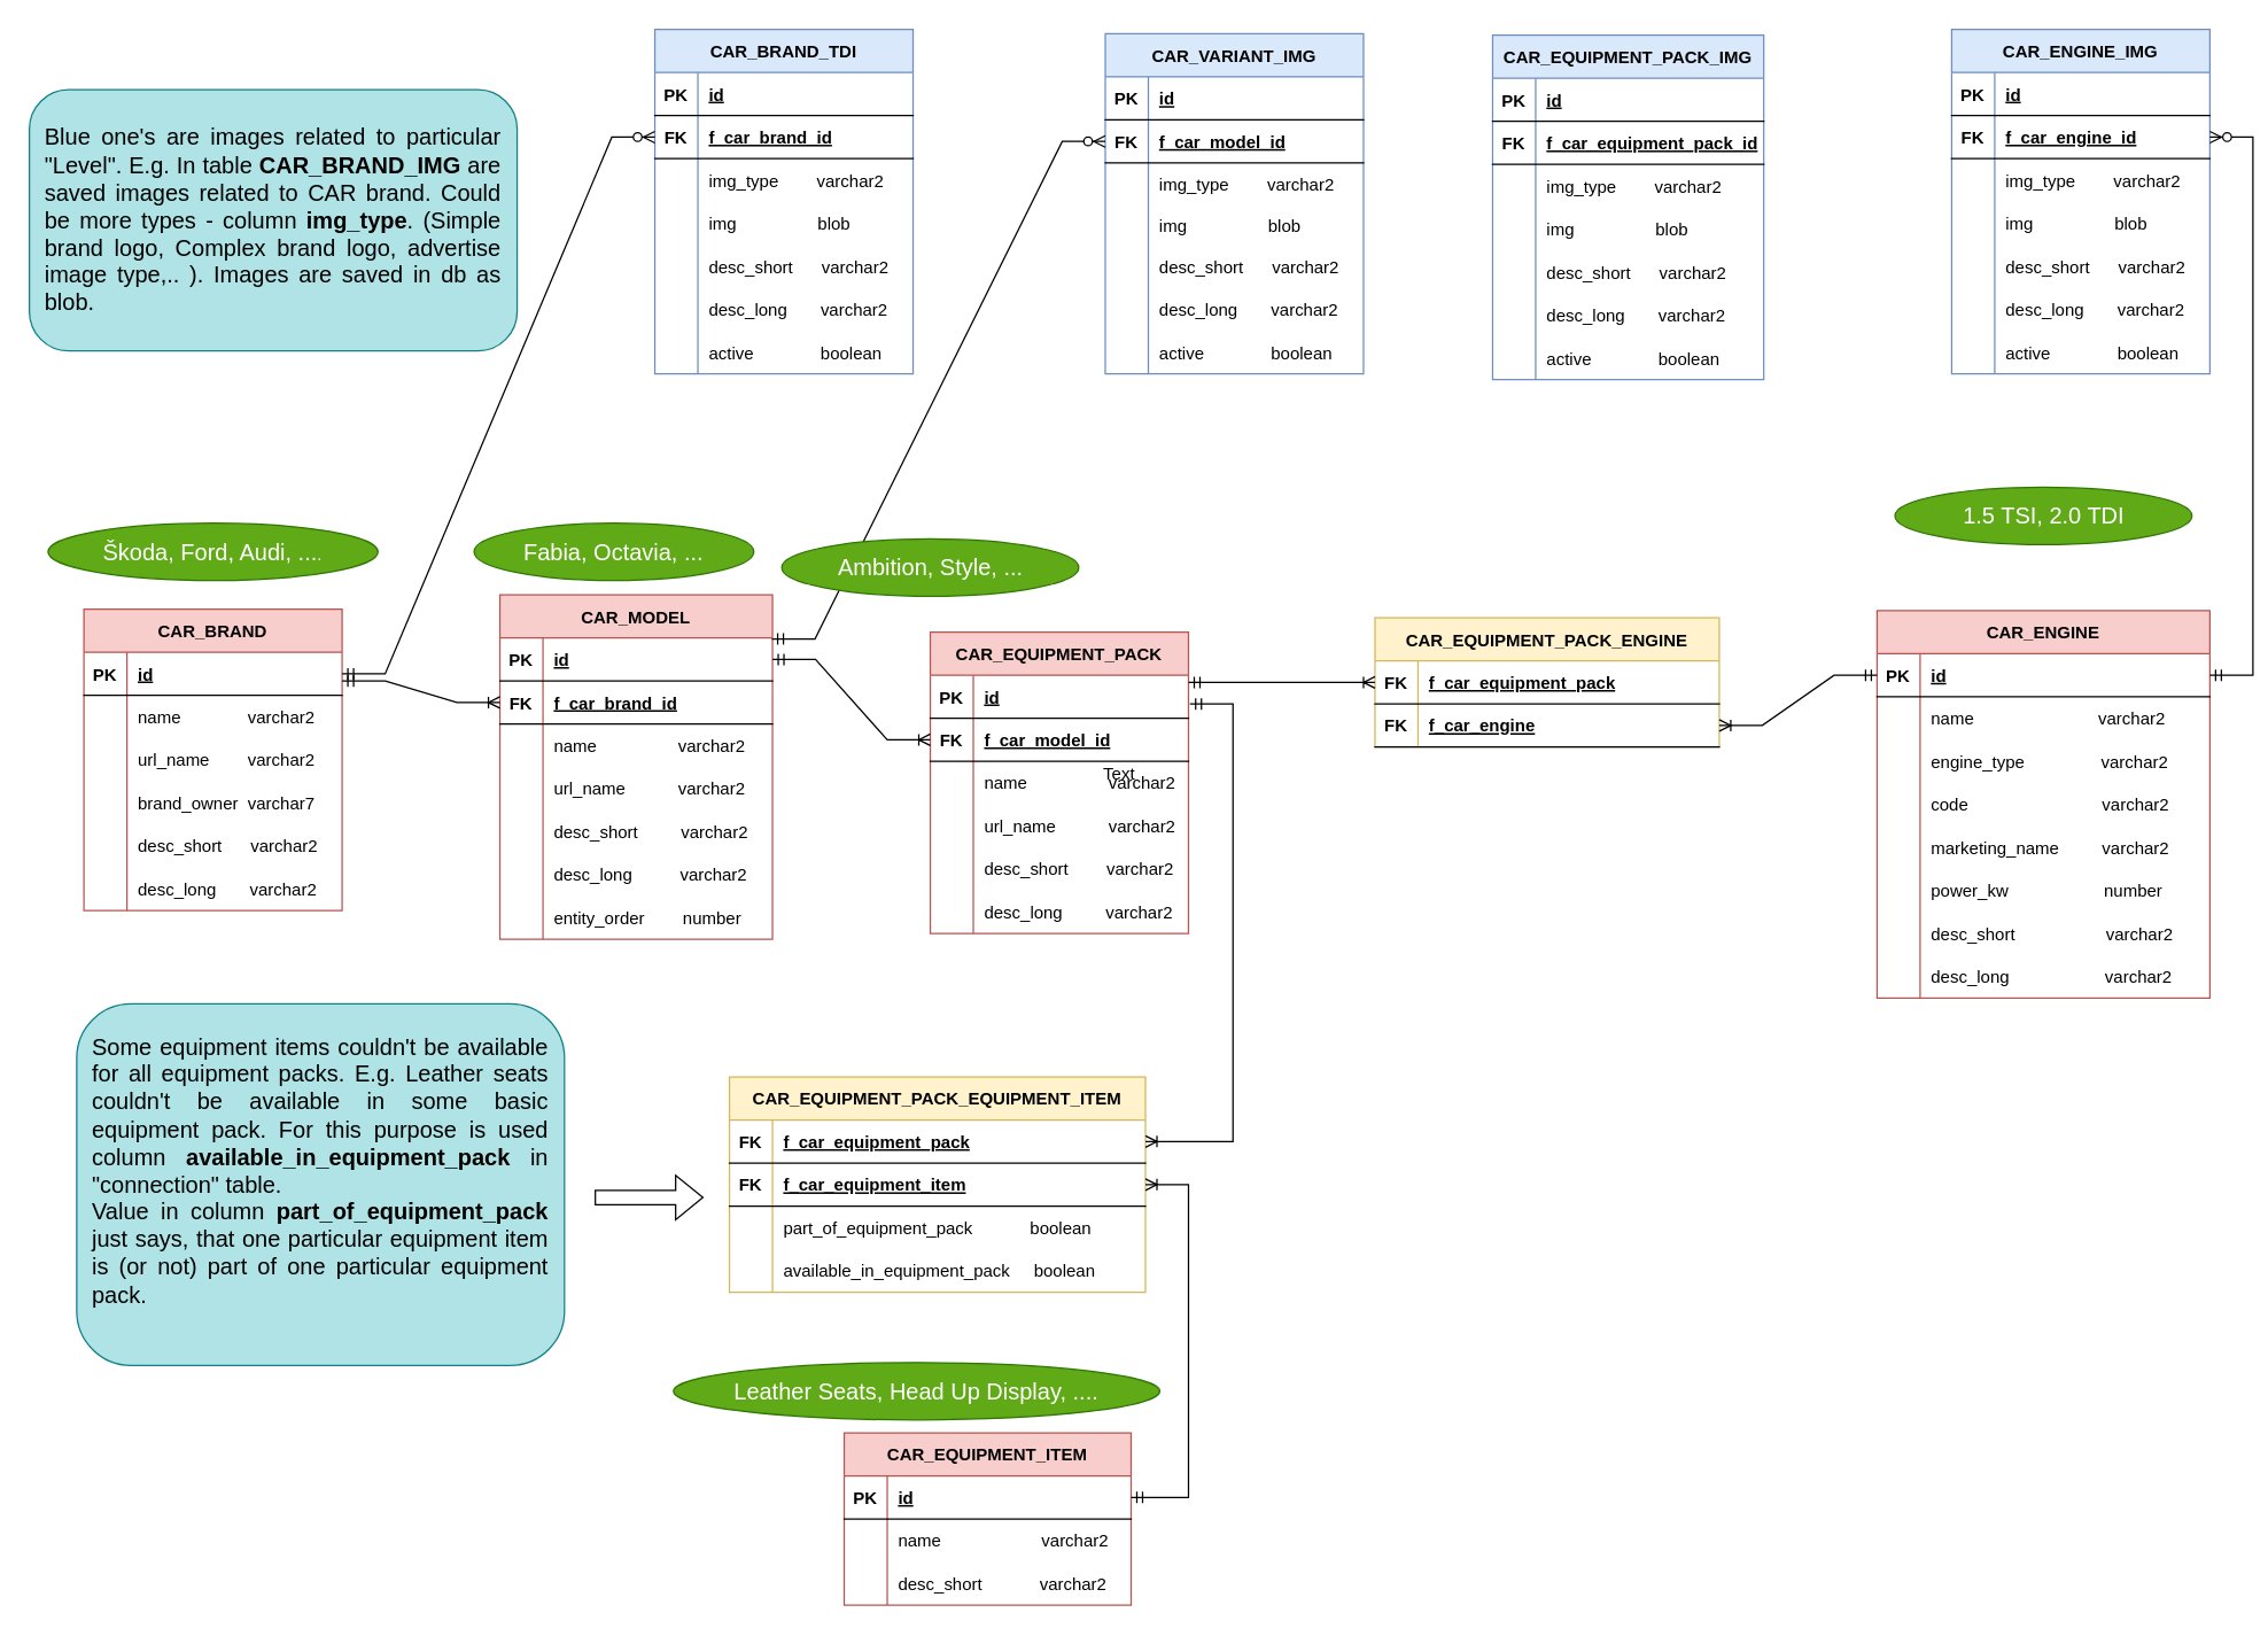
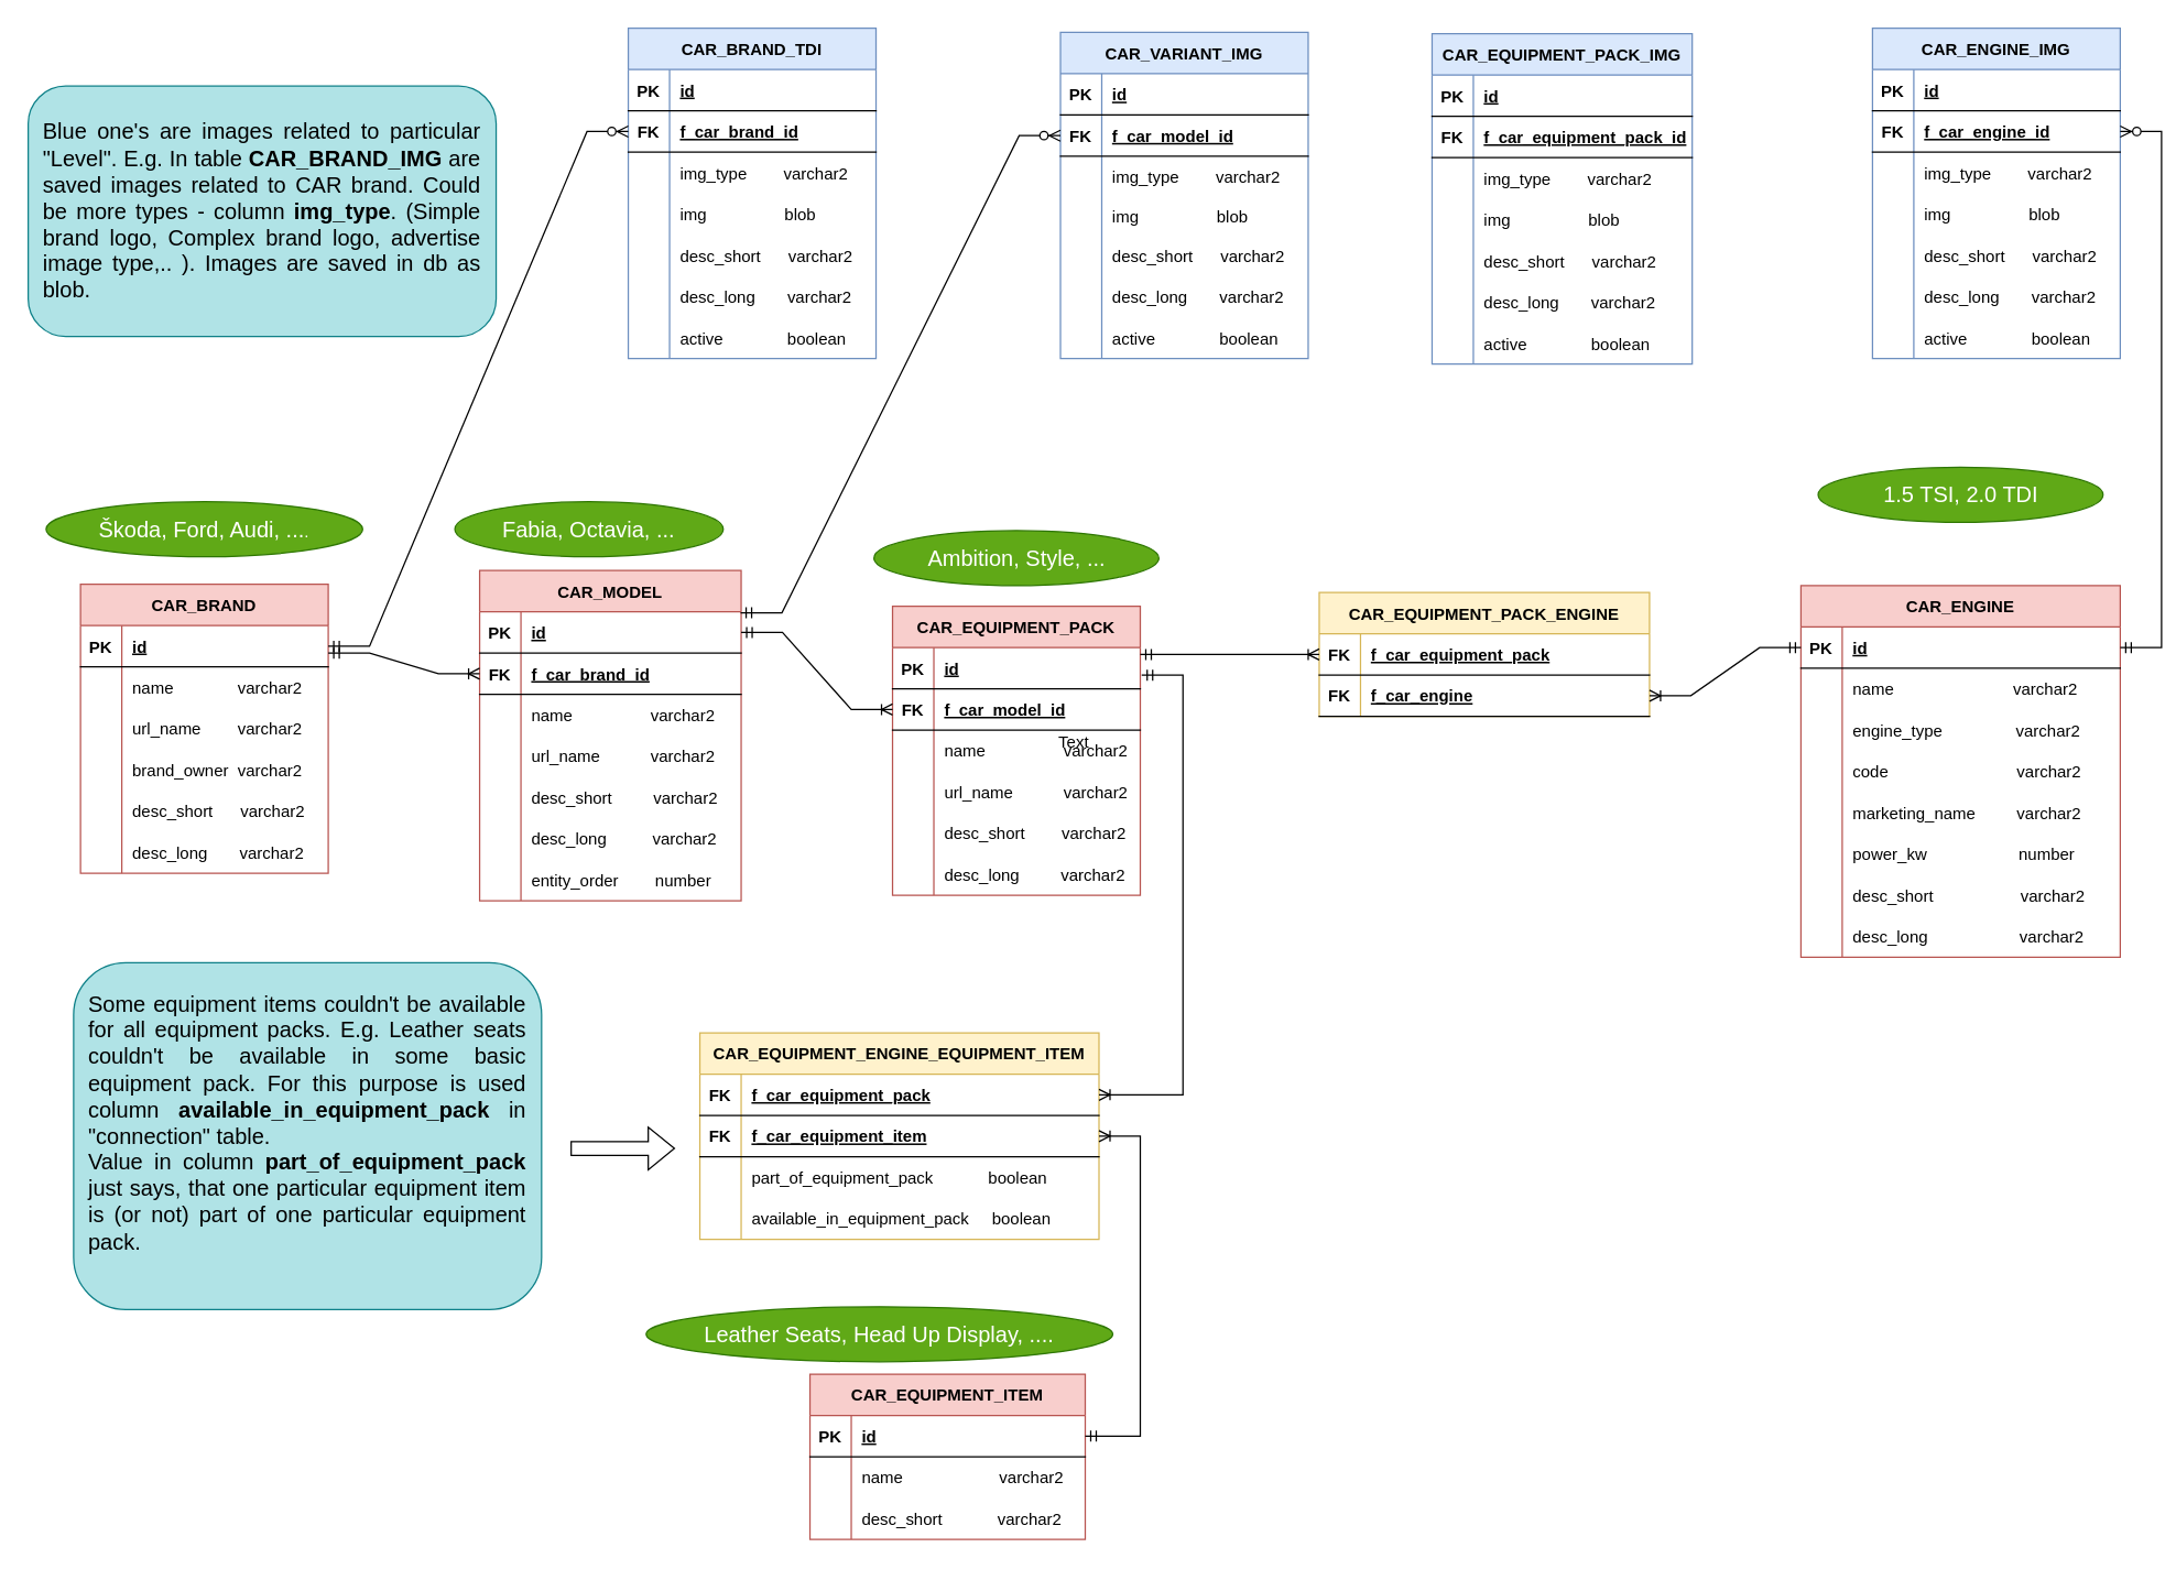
- <mxCell id="217" value="&lt;span style=&quot;font-size: 16px;&quot;&gt;Ambition, Style, ...&lt;/span&gt;" style="ellipse;whiteSpace=wrap;html=1;fillColor=#60a917;strokeColor=#2D7600;fontColor=#ffffff;" vertex="1" parent="1"><mxGeometry x="544.5" y="375" width="207" height="40" as="geometry" /></mxCell>
+ <mxCell id="217" value="&lt;span style=&quot;font-size: 16px;&quot;&gt;Ambition, Style, ...&lt;/span&gt;" style="ellipse;whiteSpace=wrap;html=1;fillColor=#60a917;strokeColor=#2D7600;fontColor=#ffffff;" vertex="1" parent="1"><mxGeometry x="634.5" y="385" width="207" height="40" as="geometry" /></mxCell>
- <mxCell id="36" value="brand_owner  varchar7" style="shape=partialRectangle;connectable=0;fillColor=none;top=0;left=0;bottom=0;right=0;align=left;spacingLeft=6;overflow=hidden;" parent="34" vertex="1"><mxGeometry x="30" width="150" height="30" as="geometry"><mxRectangle width="150" height="30" as="alternateBounds" /></mxGeometry></mxCell>
+ <mxCell id="36" value="brand_owner  varchar2" style="shape=partialRectangle;connectable=0;fillColor=none;top=0;left=0;bottom=0;right=0;align=left;spacingLeft=6;overflow=hidden;" parent="34" vertex="1"><mxGeometry x="30" width="150" height="30" as="geometry"><mxRectangle width="150" height="30" as="alternateBounds" /></mxGeometry></mxCell>
- <mxCell id="74" value="CAR_EQUIPMENT_PACK_EQUIPMENT_ITEM" style="shape=table;startSize=30;container=1;collapsible=1;childLayout=tableLayout;fixedRows=1;rowLines=0;fontStyle=1;align=center;resizeLast=1;fillColor=#fff2cc;strokeColor=#d6b656;" parent="1" vertex="1"><mxGeometry x="508" y="750" width="290" height="150" as="geometry" /></mxCell>
+ <mxCell id="74" value="CAR_EQUIPMENT_ENGINE_EQUIPMENT_ITEM" style="shape=table;startSize=30;container=1;collapsible=1;childLayout=tableLayout;fixedRows=1;rowLines=0;fontStyle=1;align=center;resizeLast=1;fillColor=#fff2cc;strokeColor=#d6b656;" parent="1" vertex="1"><mxGeometry x="508" y="750" width="290" height="150" as="geometry" /></mxCell>
